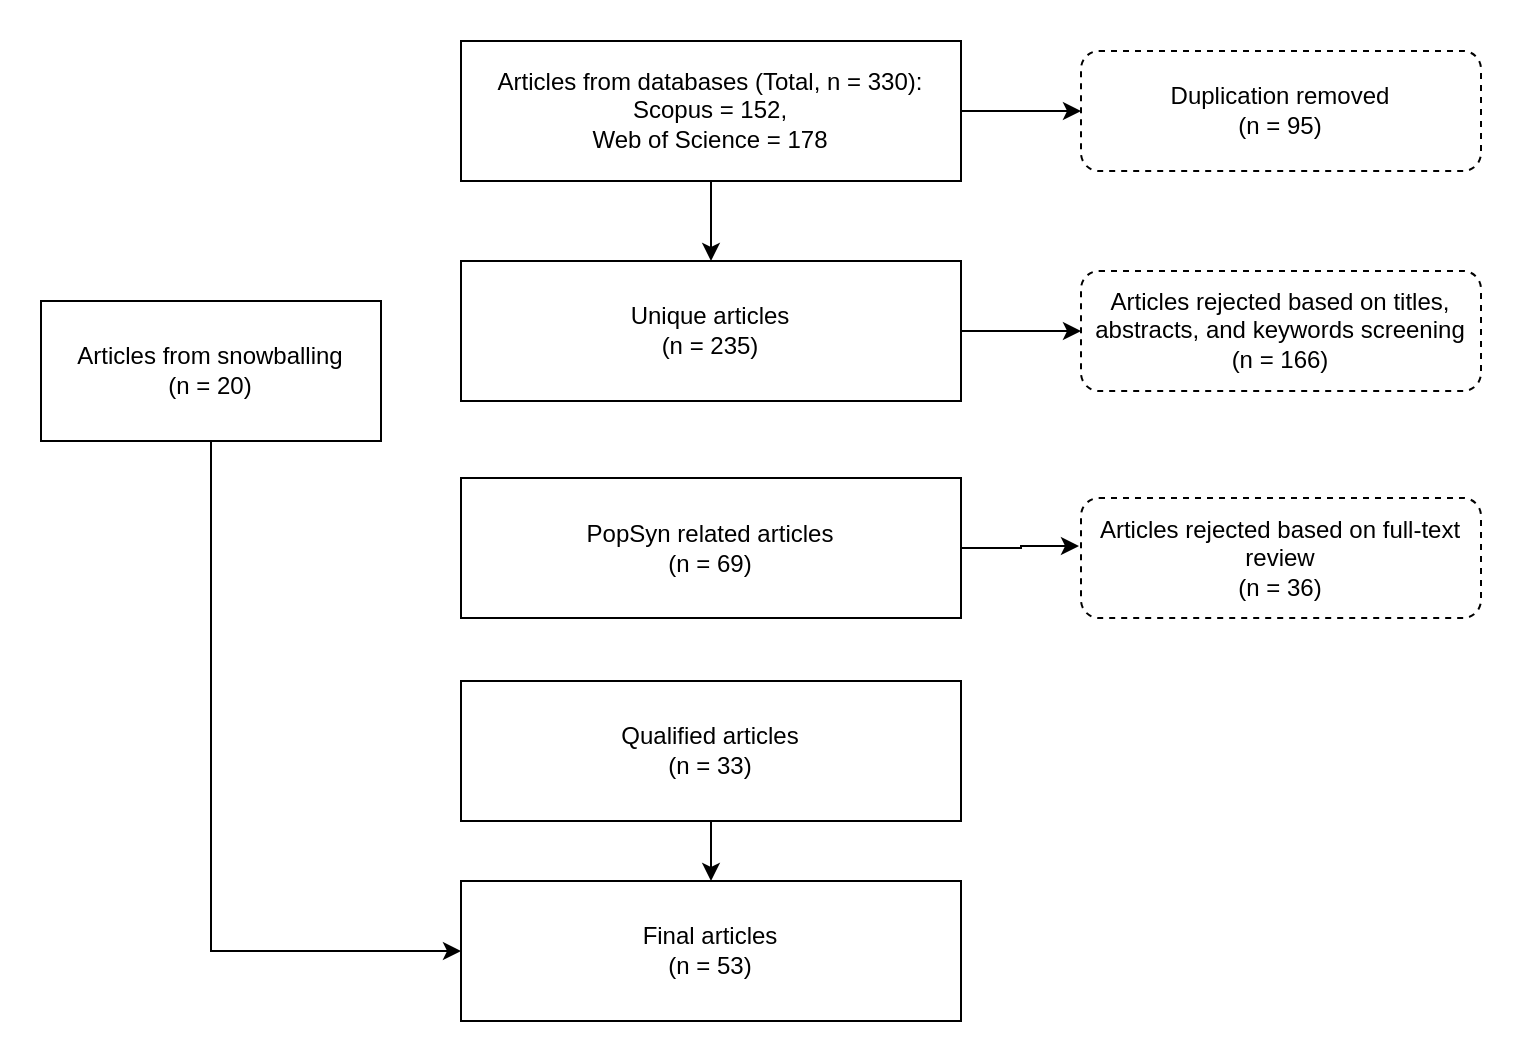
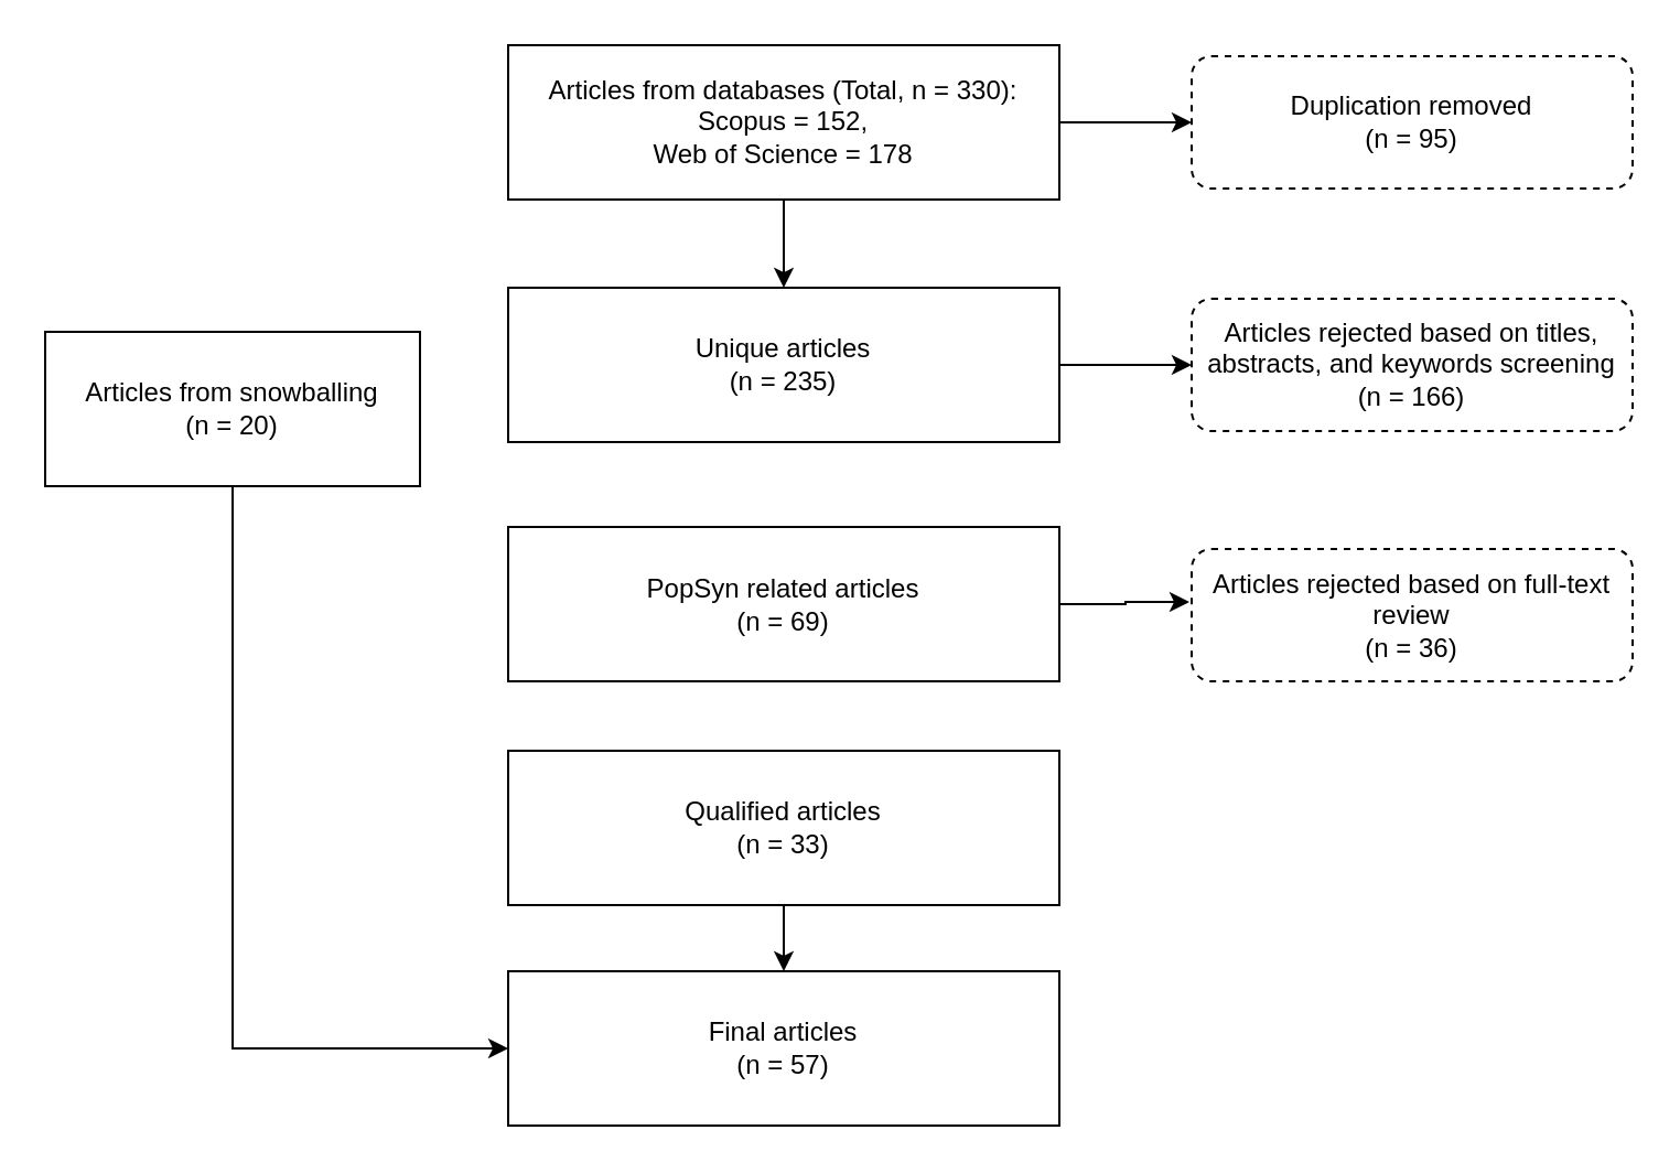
- <mxCell id="15" value="Final articles&lt;br&gt;(n = 53)" style="rounded=0;whiteSpace=wrap;html=1;" vertex="1" parent="1"><mxGeometry x="230" y="440" width="250" height="70" as="geometry" /></mxCell>
+ <mxCell id="15" value="Final articles&lt;br&gt;(n = 57)" style="rounded=0;whiteSpace=wrap;html=1;" vertex="1" parent="1"><mxGeometry x="230" y="440" width="250" height="70" as="geometry" /></mxCell>
